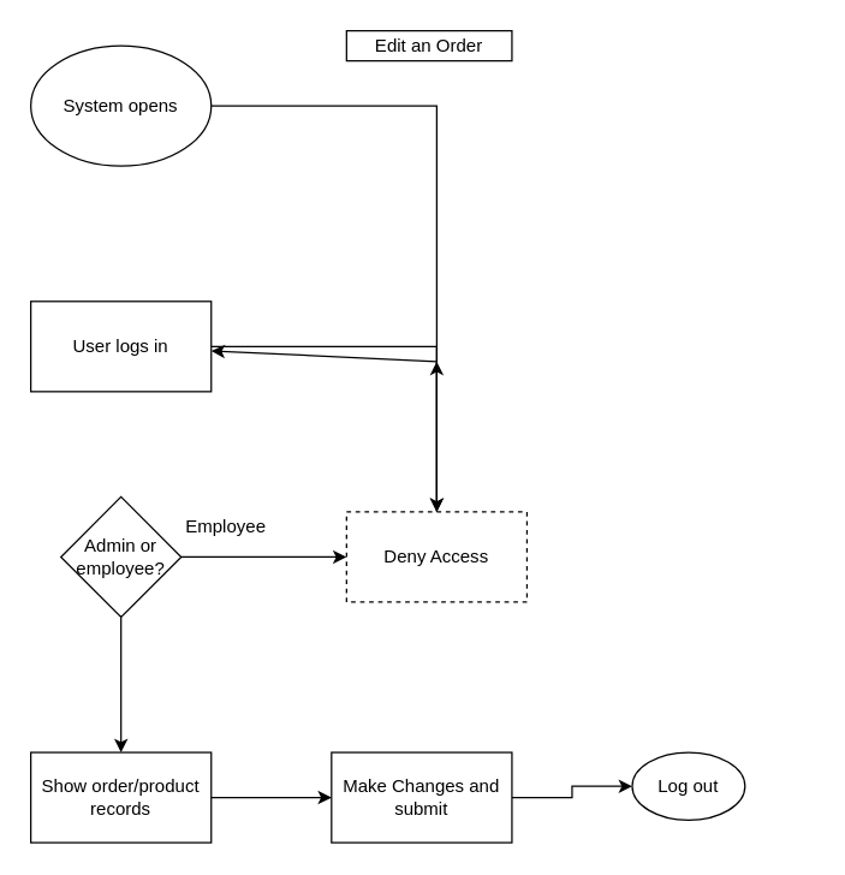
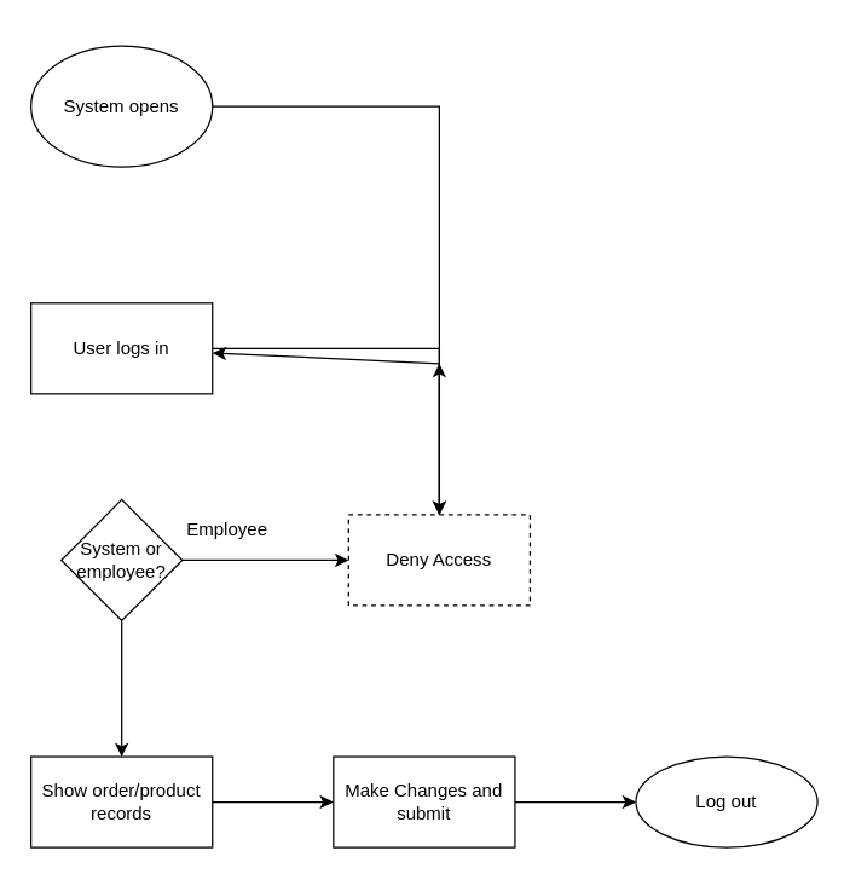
- <mxCell id="4" value="Edit an Order" style="text;html=1;fillColor=none;align=center;verticalAlign=middle;whiteSpace=wrap;rounded=0;strokeColor=#000000;" vertex="1" parent="1"><mxGeometry x="230" y="20" width="110" height="20" as="geometry" /></mxCell>
- <mxCell id="9" value="Admin or employee?" style="rhombus;whiteSpace=wrap;html=1;" vertex="1" parent="1"><mxGeometry x="40" y="330" width="80" height="80" as="geometry" /></mxCell>
+ <mxCell id="9" value="System or employee?" style="rhombus;whiteSpace=wrap;html=1;" vertex="1" parent="1"><mxGeometry x="40" y="330" width="80" height="80" as="geometry" /></mxCell>
- <mxCell id="18" value="Log out" style="ellipse;whiteSpace=wrap;html=1;" vertex="1" parent="1"><mxGeometry x="420" y="500" width="75" height="45" as="geometry" /></mxCell>
+ <mxCell id="18" value="Log out" style="ellipse;whiteSpace=wrap;html=1;" vertex="1" parent="1"><mxGeometry x="420" y="500" width="120" height="60" as="geometry" /></mxCell>
